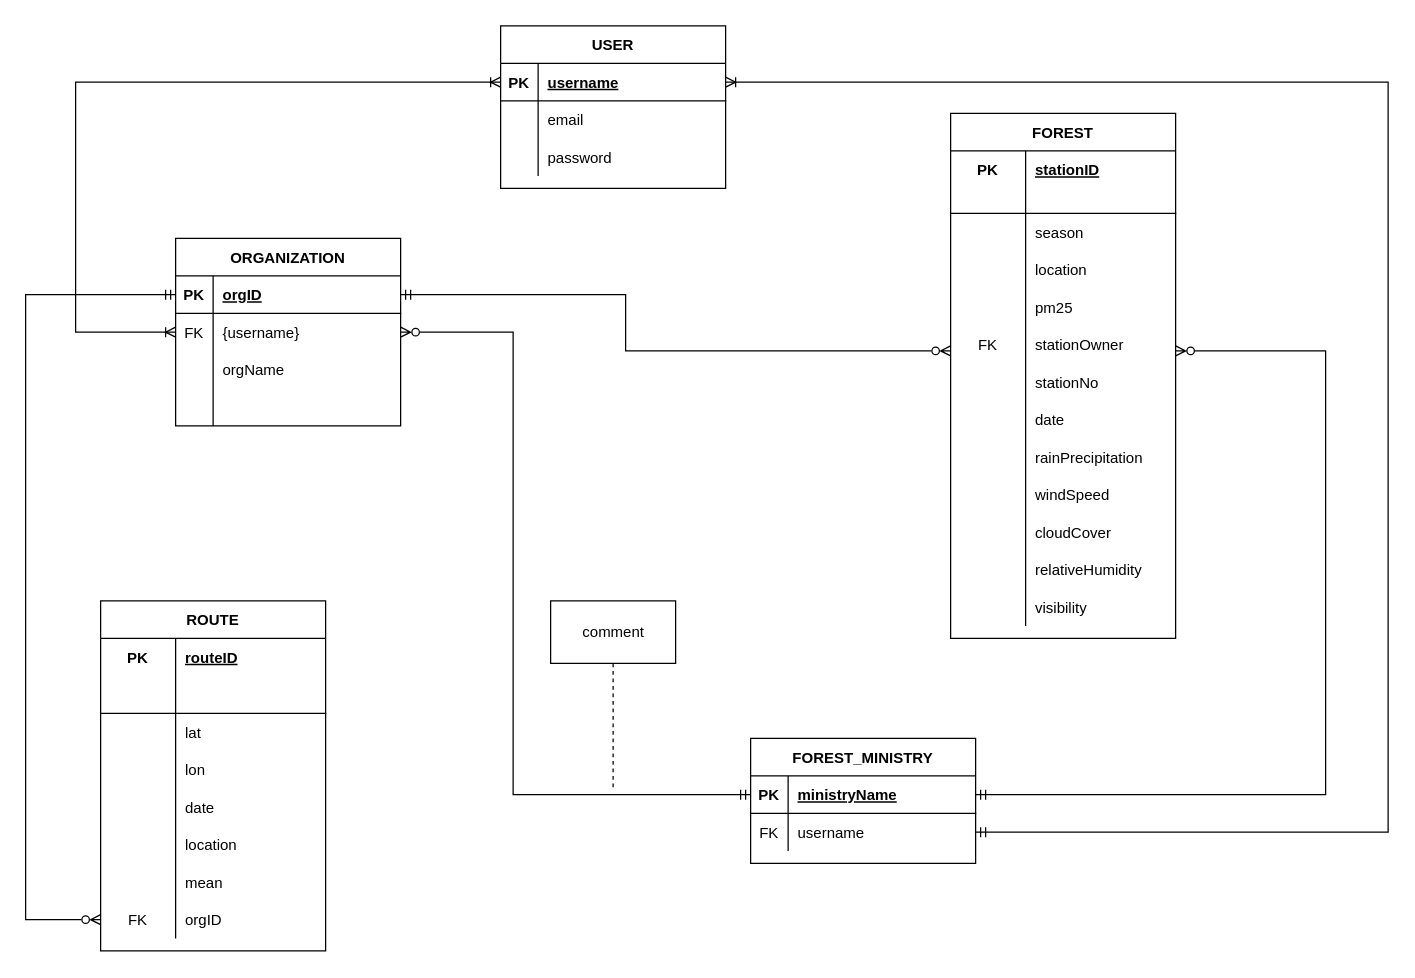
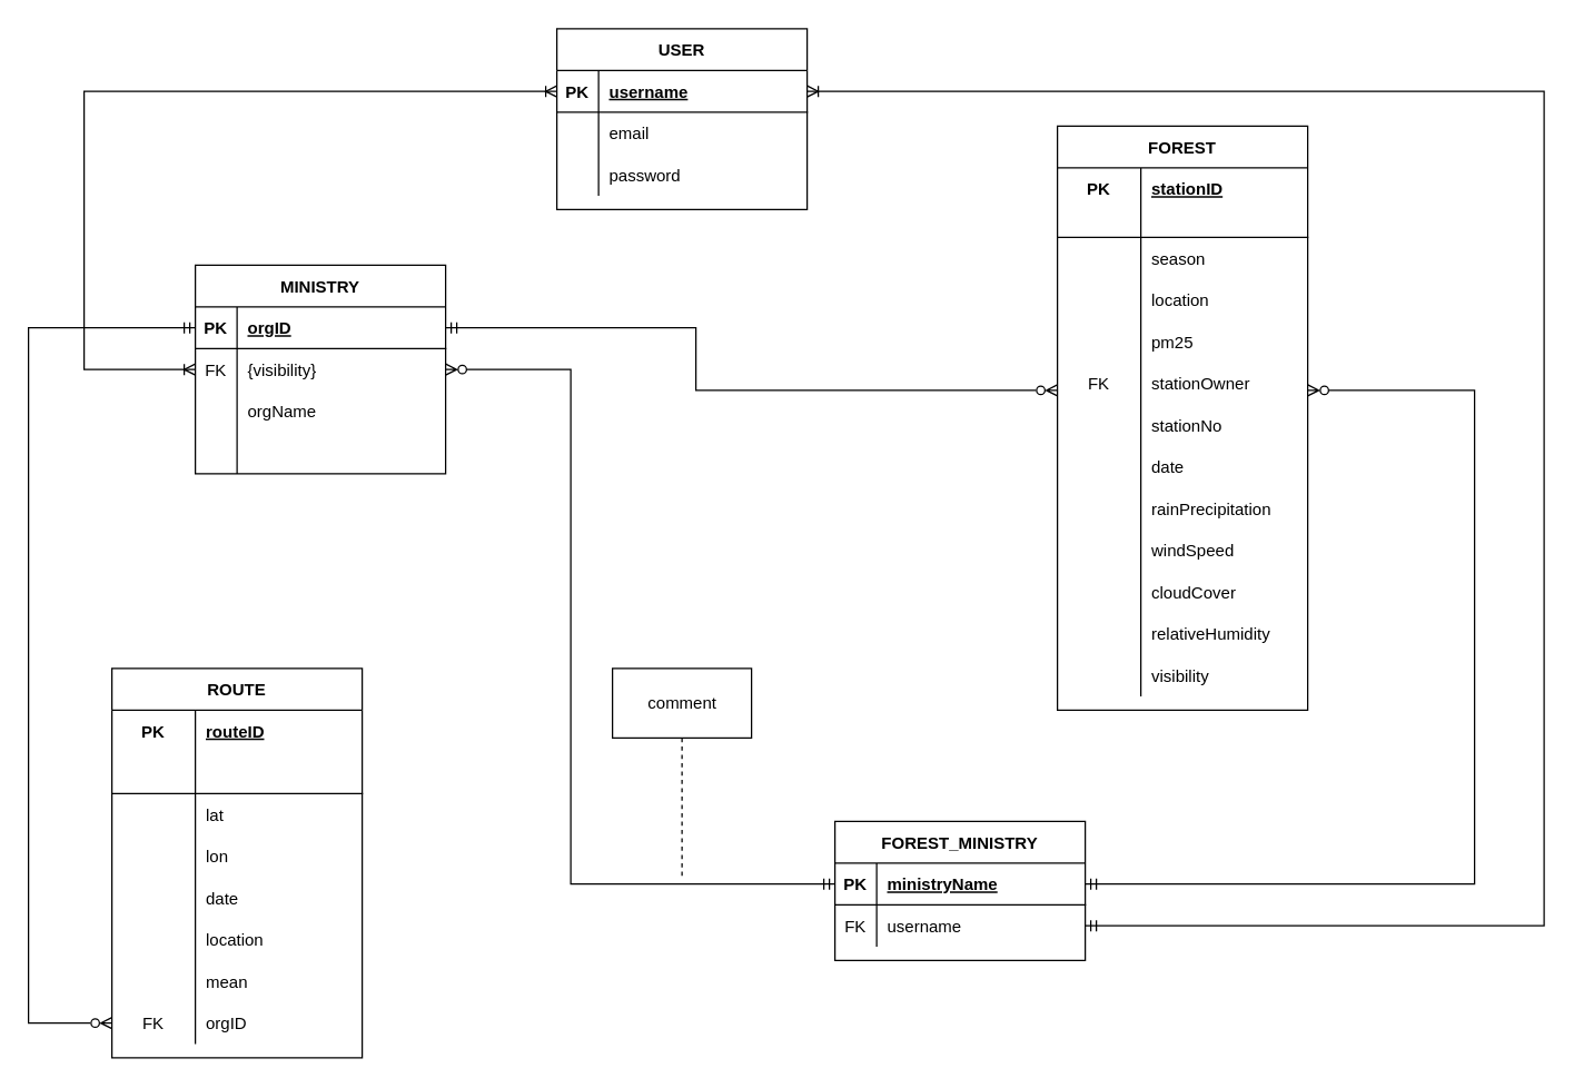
- <mxCell id="12" value="ORGANIZATION" style="shape=table;startSize=30;container=1;collapsible=1;childLayout=tableLayout;fixedRows=1;rowLines=0;fontStyle=1;align=center;resizeLast=1;" parent="1" vertex="1"><mxGeometry x="140" y="190" width="180" height="150" as="geometry" /></mxCell>
+ <mxCell id="12" value="MINISTRY" style="shape=table;startSize=30;container=1;collapsible=1;childLayout=tableLayout;fixedRows=1;rowLines=0;fontStyle=1;align=center;resizeLast=1;" parent="1" vertex="1"><mxGeometry x="140" y="190" width="180" height="150" as="geometry" /></mxCell>
- <mxCell id="18" value="{username}" style="shape=partialRectangle;connectable=0;fillColor=none;top=0;left=0;bottom=0;right=0;align=left;spacingLeft=6;overflow=hidden;" parent="16" vertex="1"><mxGeometry x="30" width="150" height="30" as="geometry"><mxRectangle width="150" height="30" as="alternateBounds" /></mxGeometry></mxCell>
+ <mxCell id="18" value="{visibility}" style="shape=partialRectangle;connectable=0;fillColor=none;top=0;left=0;bottom=0;right=0;align=left;spacingLeft=6;overflow=hidden;" parent="16" vertex="1"><mxGeometry x="30" width="150" height="30" as="geometry"><mxRectangle width="150" height="30" as="alternateBounds" /></mxGeometry></mxCell>
